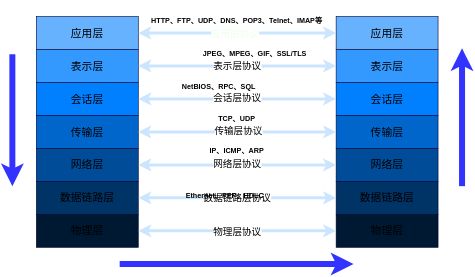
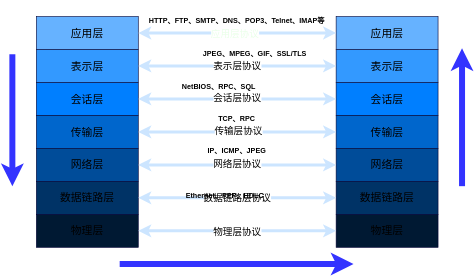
- <mxCell id="34" value="HTTP、FTP、UDP、DNS、POP3、Telnet、IMAP等" style="text;html=1;align=center;verticalAlign=middle;resizable=0;points=[];autosize=1;strokeColor=none;fillColor=none;fontStyle=1" vertex="1" parent="1"><mxGeometry x="239" y="20" width="310" height="30" as="geometry" /></mxCell>
+ <mxCell id="34" value="HTTP、FTP、SMTP、DNS、POP3、Telnet、IMAP等" style="text;html=1;align=center;verticalAlign=middle;resizable=0;points=[];autosize=1;strokeColor=none;fillColor=none;fontStyle=1" vertex="1" parent="1"><mxGeometry x="239" y="20" width="310" height="30" as="geometry" /></mxCell>
- <mxCell id="37" value="&lt;b&gt;TCP、UDP&lt;/b&gt;" style="text;html=1;align=center;verticalAlign=middle;resizable=0;points=[];autosize=1;strokeColor=none;fillColor=none;" vertex="1" parent="1"><mxGeometry x="354" y="182" width="80" height="30" as="geometry" /></mxCell>
+ <mxCell id="37" value="&lt;b&gt;TCP、RPC&lt;/b&gt;" style="text;html=1;align=center;verticalAlign=middle;resizable=0;points=[];autosize=1;strokeColor=none;fillColor=none;" vertex="1" parent="1"><mxGeometry x="354" y="182" width="80" height="30" as="geometry" /></mxCell>
- <mxCell id="38" value="&lt;b&gt;IP、ICMP、ARP&lt;/b&gt;" style="text;html=1;align=center;verticalAlign=middle;resizable=0;points=[];autosize=1;strokeColor=none;fillColor=none;" vertex="1" parent="1"><mxGeometry x="339" y="237" width="110" height="30" as="geometry" /></mxCell>
+ <mxCell id="38" value="&lt;b&gt;IP、ICMP、JPEG&lt;/b&gt;" style="text;html=1;align=center;verticalAlign=middle;resizable=0;points=[];autosize=1;strokeColor=none;fillColor=none;" vertex="1" parent="1"><mxGeometry x="339" y="237" width="110" height="30" as="geometry" /></mxCell>
